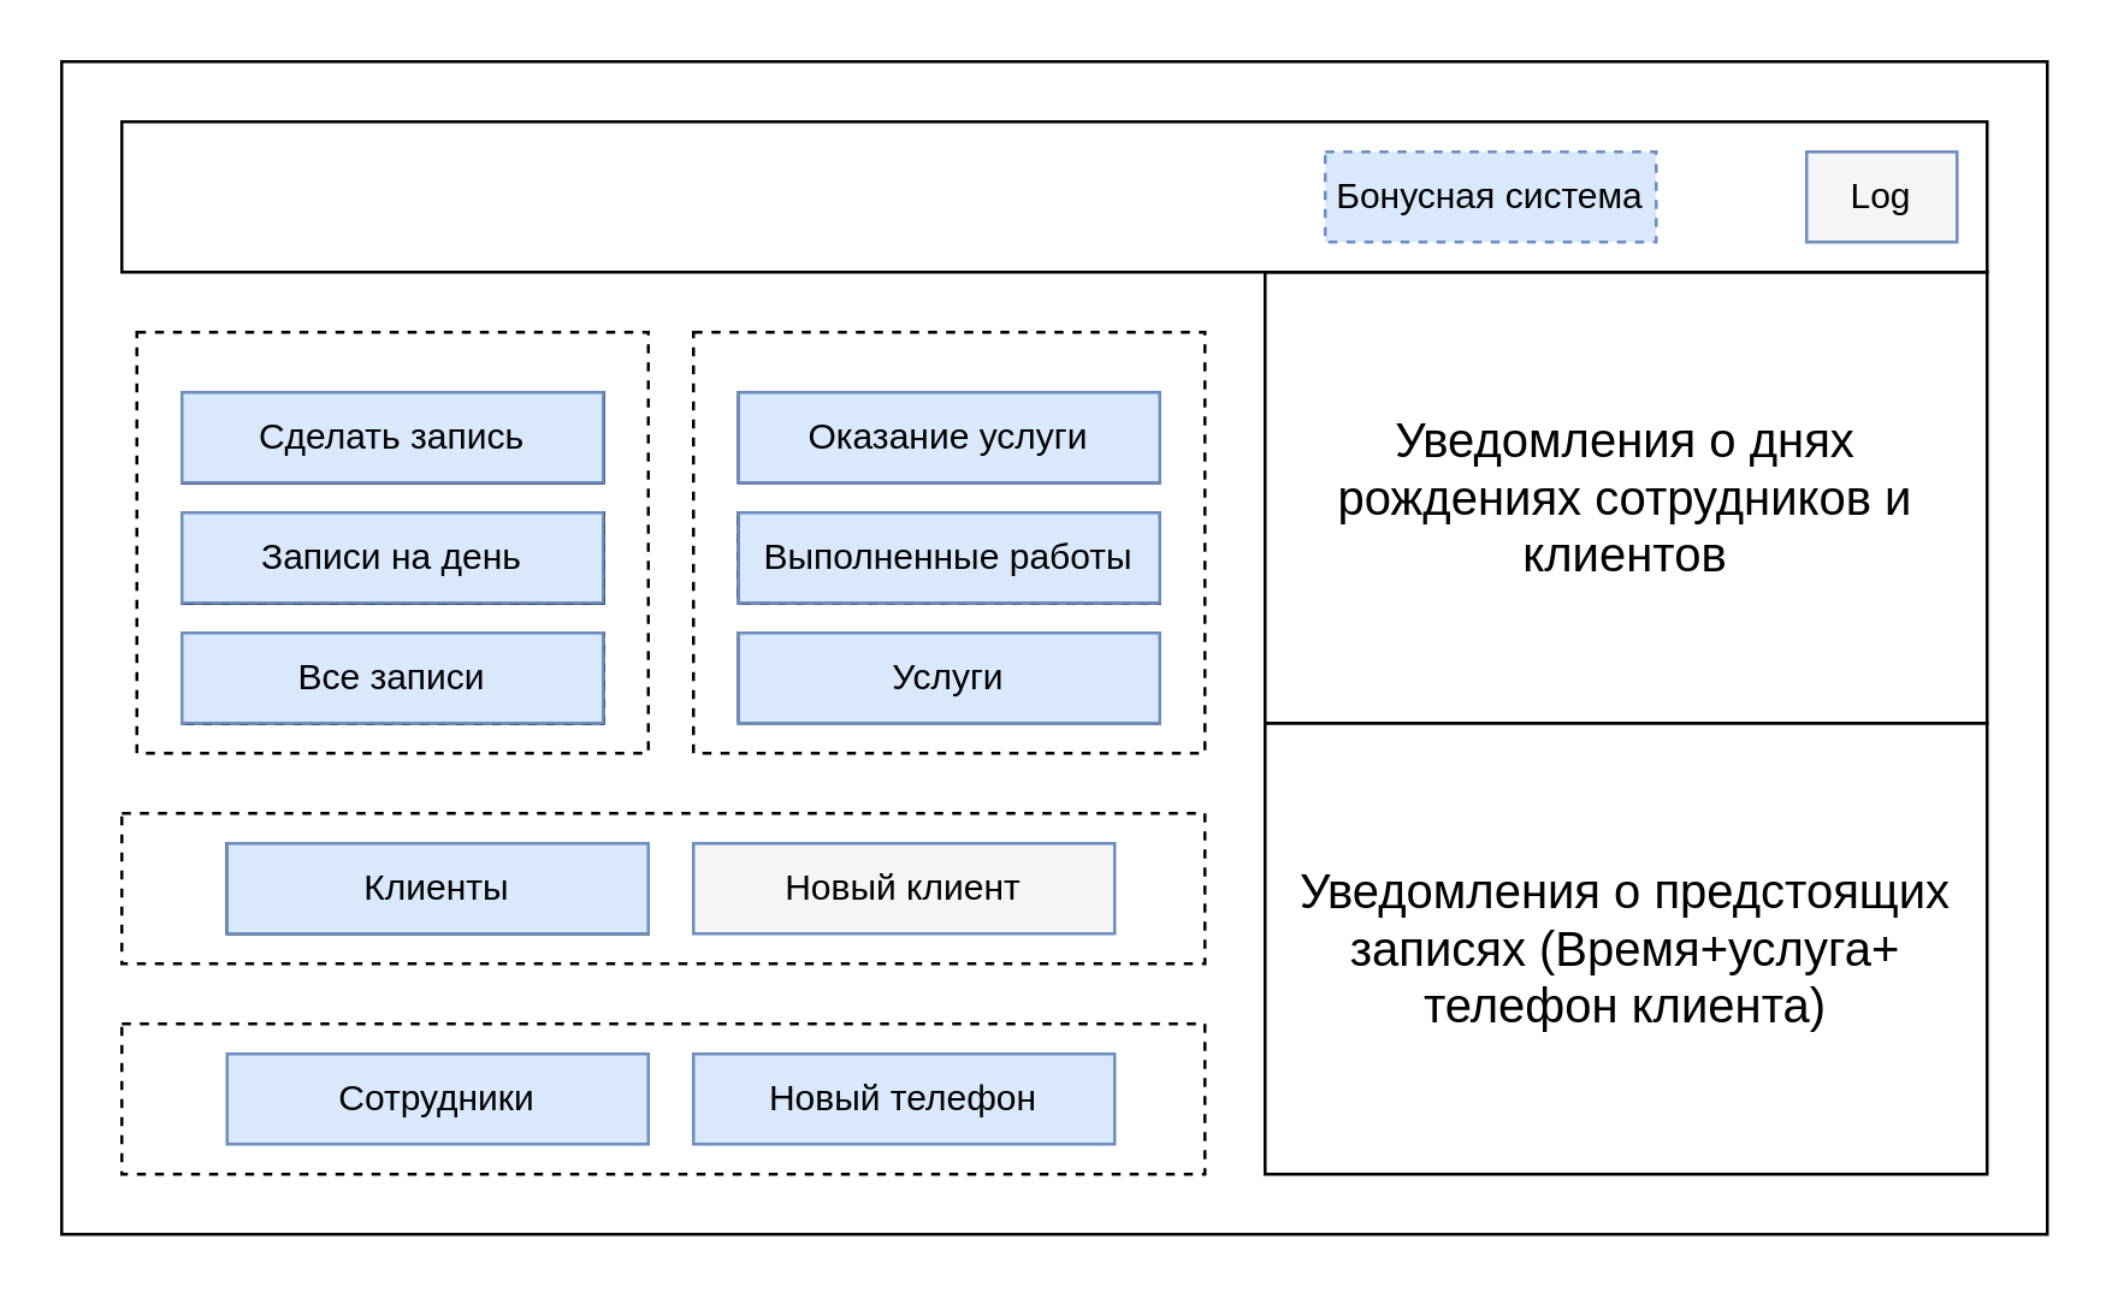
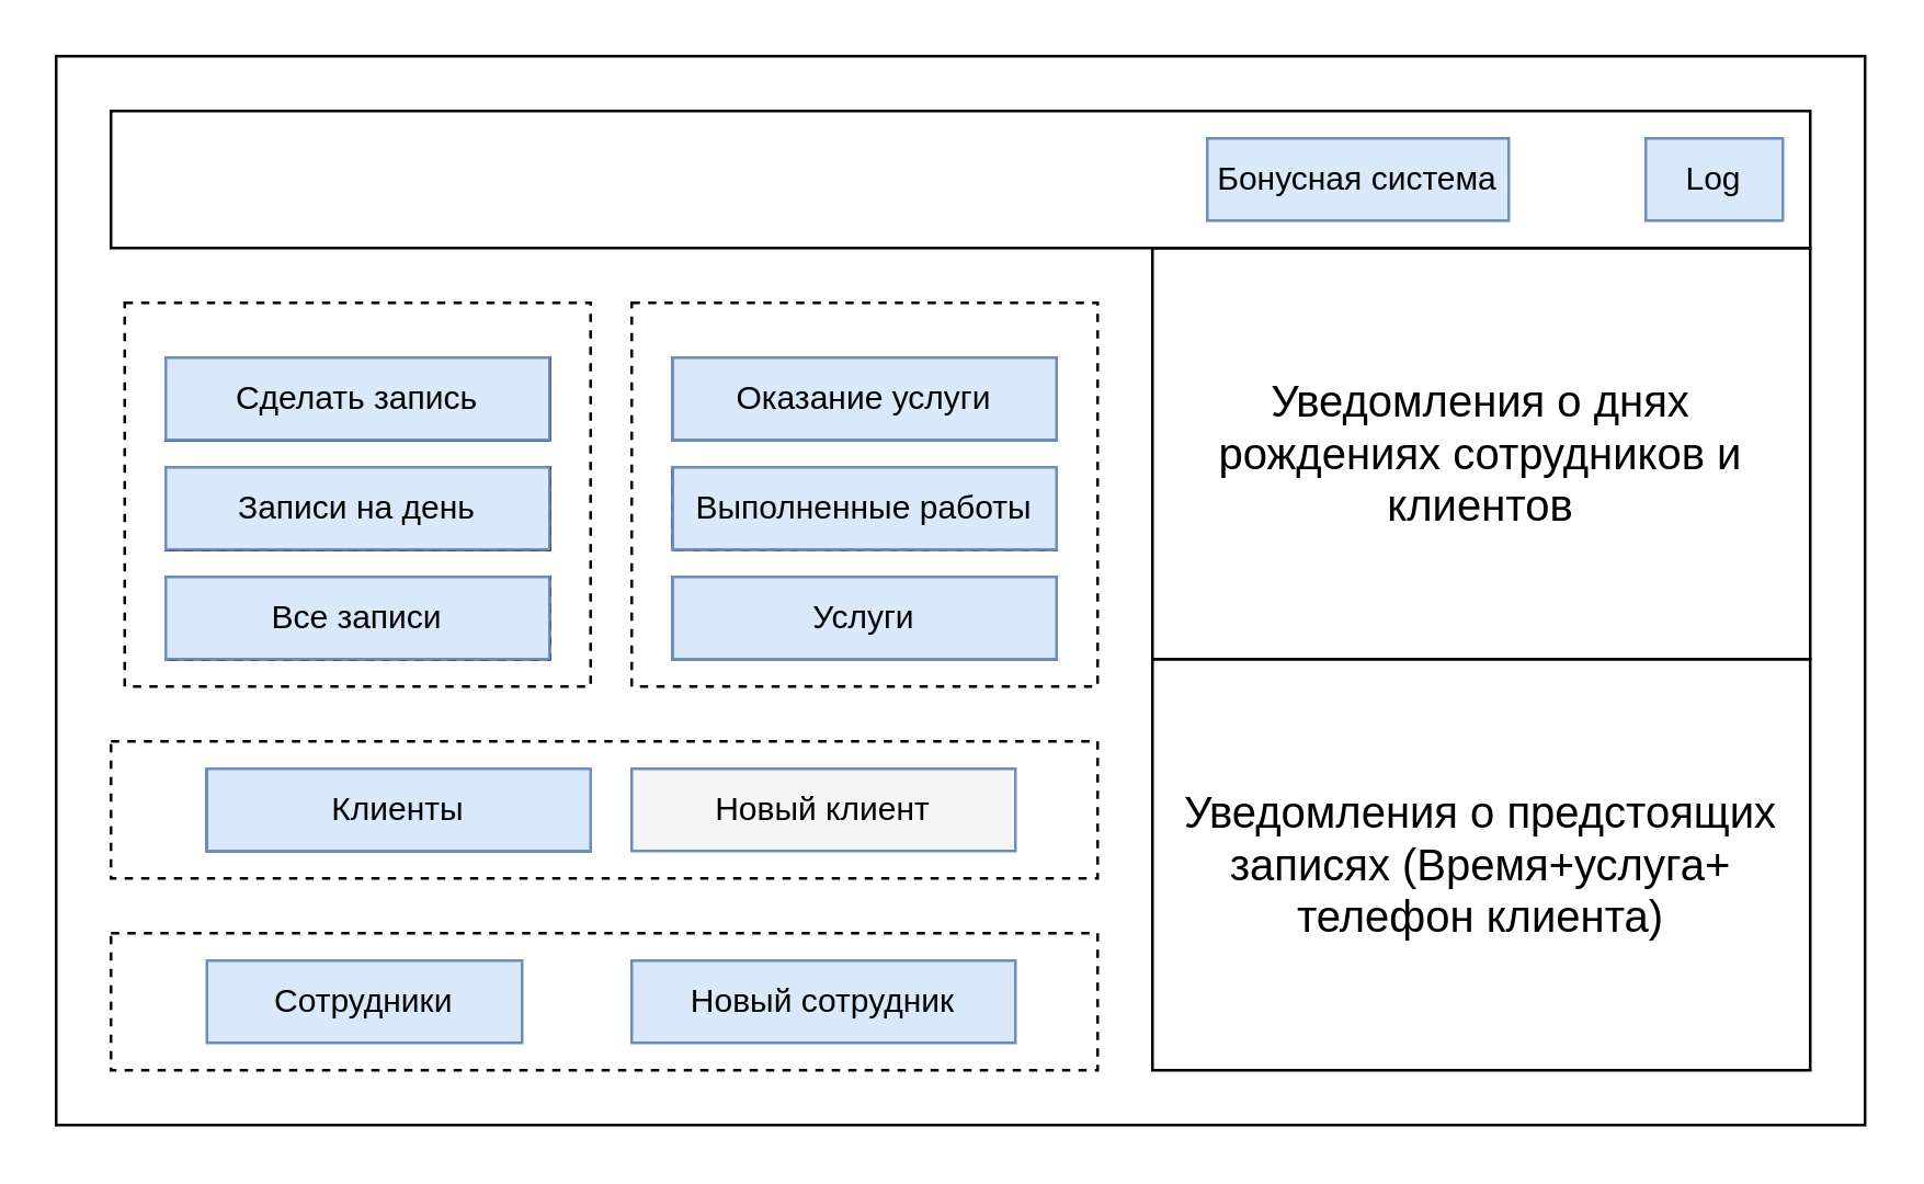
- <mxCell id="28" value="Бонусная система" style="rounded=0;whiteSpace=wrap;html=1;fillColor=#dae8fc;strokeColor=#6c8ebf;dashed=1;" vertex="1" parent="1"><mxGeometry x="440" y="50" width="110" height="30" as="geometry" /></mxCell>
+ <mxCell id="28" value="Бонусная система" style="rounded=0;whiteSpace=wrap;html=1;fillColor=#dae8fc;strokeColor=#6c8ebf;" vertex="1" parent="1"><mxGeometry x="440" y="50" width="110" height="30" as="geometry" /></mxCell>
- <mxCell id="27" value="Log" style="rounded=0;whiteSpace=wrap;html=1;fillColor=#f5f5f5;strokeColor=#6c8ebf;" vertex="1" parent="1"><mxGeometry x="600" y="50" width="50" height="30" as="geometry" /></mxCell>
+ <mxCell id="27" value="Log" style="rounded=0;whiteSpace=wrap;html=1;fillColor=#dae8fc;strokeColor=#6c8ebf;" vertex="1" parent="1"><mxGeometry x="600" y="50" width="50" height="30" as="geometry" /></mxCell>
- <mxCell id="25" value="Сотрудники" style="rounded=0;whiteSpace=wrap;html=1;fillColor=#dae8fc;strokeColor=#6c8ebf;" vertex="1" parent="1"><mxGeometry x="75" y="350" width="140" height="30" as="geometry" /></mxCell>
+ <mxCell id="25" value="Сотрудники" style="rounded=0;whiteSpace=wrap;html=1;fillColor=#dae8fc;strokeColor=#6c8ebf;" vertex="1" parent="1"><mxGeometry x="75" y="350" width="115" height="30" as="geometry" /></mxCell>
- <mxCell id="26" value="Новый телефон" style="rounded=0;whiteSpace=wrap;html=1;fillColor=#dae8fc;strokeColor=#6c8ebf;" vertex="1" parent="1"><mxGeometry x="230" y="350" width="140" height="30" as="geometry" /></mxCell>
+ <mxCell id="26" value="Новый сотрудник" style="rounded=0;whiteSpace=wrap;html=1;fillColor=#dae8fc;strokeColor=#6c8ebf;" vertex="1" parent="1"><mxGeometry x="230" y="350" width="140" height="30" as="geometry" /></mxCell>
